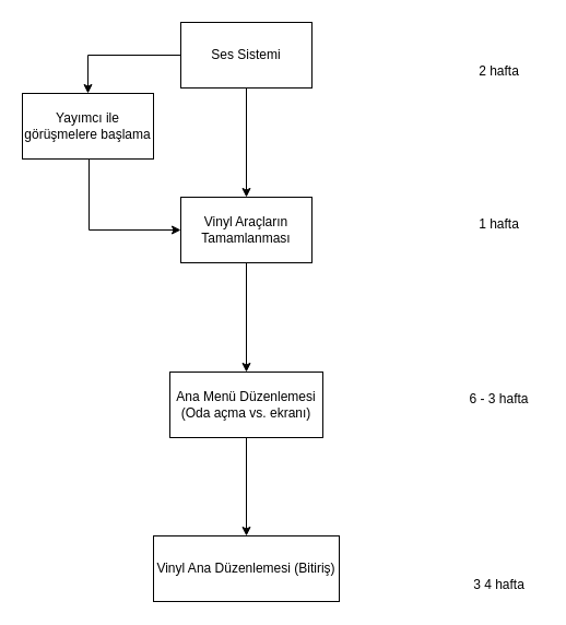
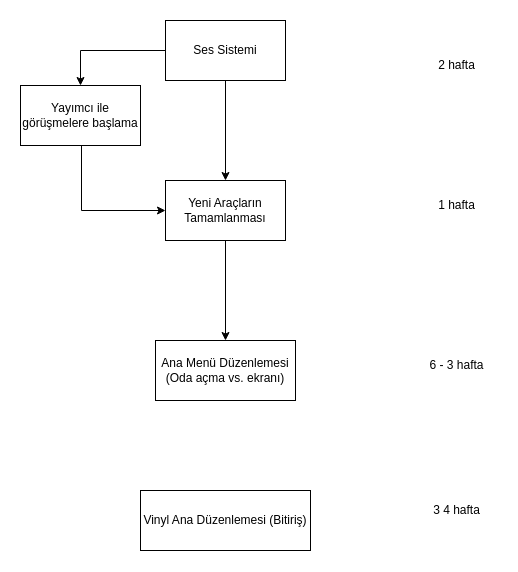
- <mxCell id="7" value="Vinyl Araçların Tamamlanması" style="whiteSpace=wrap;html=1;" vertex="1" parent="1"><mxGeometry x="165" y="180" width="120" height="60" as="geometry" /></mxCell>
+ <mxCell id="7" value="Yeni Araçların Tamamlanması" style="whiteSpace=wrap;html=1;" vertex="1" parent="1"><mxGeometry x="165" y="180" width="120" height="60" as="geometry" /></mxCell>
- <mxCell id="8" style="edgeStyle=orthogonalEdgeStyle;rounded=0;orthogonalLoop=1;jettySize=auto;html=1;entryX=0.5;entryY=0;entryDx=0;entryDy=0;" edge="1" parent="1" source="9" target="11"><mxGeometry relative="1" as="geometry" /></mxCell>
- <mxCell id="13" value="3 4 hafta" style="text;html=1;align=center;verticalAlign=middle;resizable=0;points=[];autosize=1;strokeColor=none;fillColor=none;" vertex="1" parent="1"><mxGeometry x="421" y="520" width="70" height="30" as="geometry" /></mxCell>
+ <mxCell id="13" value="3 4 hafta" style="text;html=1;align=center;verticalAlign=middle;resizable=0;points=[];autosize=1;strokeColor=none;fillColor=none;" vertex="1" parent="1"><mxGeometry x="421" y="495" width="70" height="30" as="geometry" /></mxCell>
